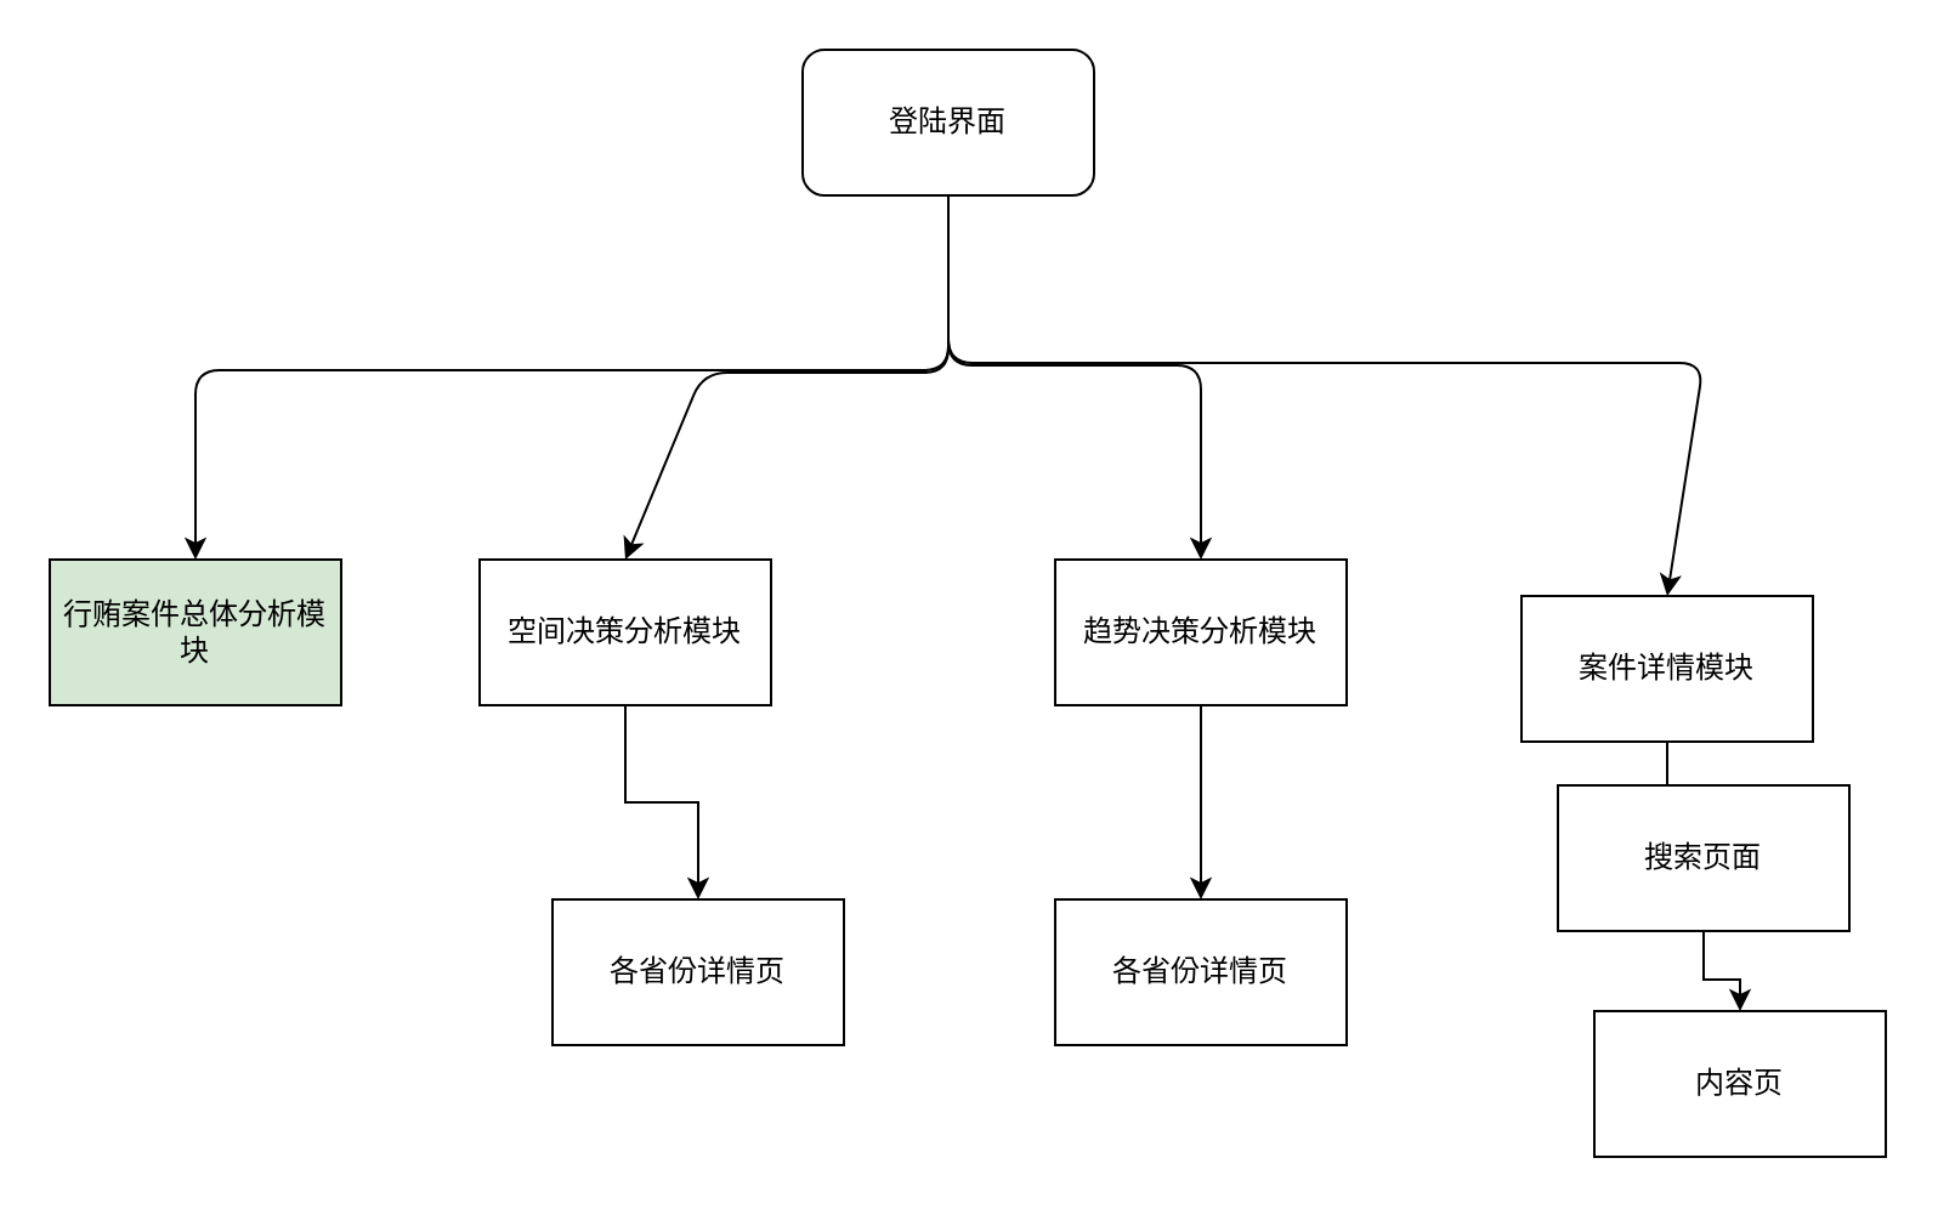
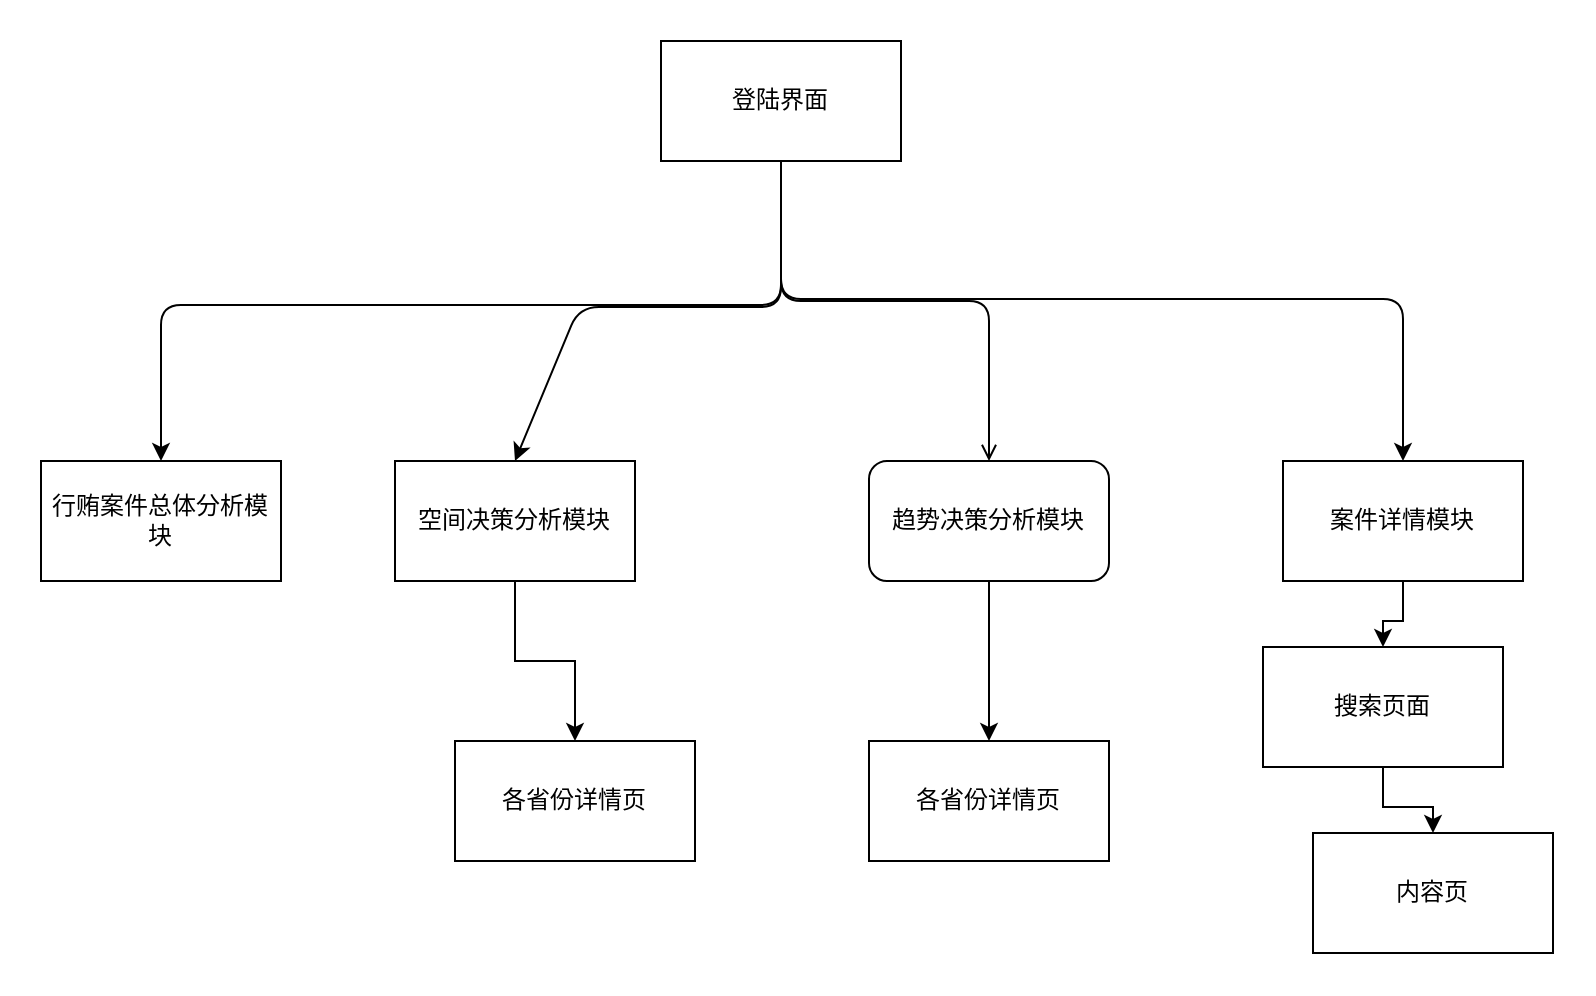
- <mxCell id="2" value="登陆界面" style="whiteSpace=wrap;html=1;rounded=1;" vertex="1" parent="1"><mxGeometry x="330" y="20" width="120" height="60" as="geometry" /></mxCell>
+ <mxCell id="2" value="登陆界面" style="rounded=0;whiteSpace=wrap;html=1;" vertex="1" parent="1"><mxGeometry x="330" y="20" width="120" height="60" as="geometry" /></mxCell>
- <mxCell id="15" value="" style="endArrow=classic;html=1;exitX=0.5;exitY=1;exitDx=0;exitDy=0;entryX=0.5;entryY=0;entryDx=0;entryDy=0;" edge="1" parent="1" source="2" target="8"><mxGeometry width="50" height="50" relative="1" as="geometry"><mxPoint x="20" y="361" as="sourcePoint" /><mxPoint x="70" y="311" as="targetPoint" /><Array as="points"><mxPoint x="390" y="150" /><mxPoint x="494" y="150" /></Array></mxGeometry></mxCell>
+ <mxCell id="15" value="" style="endArrow=open;html=1;exitX=0.5;exitY=1;exitDx=0;exitDy=0;entryX=0.5;entryY=0;entryDx=0;entryDy=0;" edge="1" parent="1" source="2" target="8"><mxGeometry width="50" height="50" relative="1" as="geometry"><mxPoint x="20" y="361" as="sourcePoint" /><mxPoint x="70" y="311" as="targetPoint" /><Array as="points"><mxPoint x="390" y="150" /><mxPoint x="494" y="150" /></Array></mxGeometry></mxCell>
- <mxCell id="3" value="&lt;span&gt;行贿案件总体分析模块&lt;/span&gt;" style="rounded=0;whiteSpace=wrap;html=1;fillColor=#d5e8d4;" vertex="1" parent="1"><mxGeometry x="20" y="230" width="120" height="60" as="geometry" /></mxCell>
+ <mxCell id="3" value="&lt;span&gt;行贿案件总体分析模块&lt;/span&gt;" style="rounded=0;whiteSpace=wrap;html=1;" vertex="1" parent="1"><mxGeometry x="20" y="230" width="120" height="60" as="geometry" /></mxCell>
- <mxCell id="8" value="&lt;span&gt;趋势决策分析模块&lt;/span&gt;" style="rounded=0;whiteSpace=wrap;html=1;" vertex="1" parent="1"><mxGeometry x="434" y="230" width="120" height="60" as="geometry" /></mxCell>
+ <mxCell id="8" value="&lt;span&gt;趋势决策分析模块&lt;/span&gt;" style="whiteSpace=wrap;html=1;rounded=1;" vertex="1" parent="1"><mxGeometry x="434" y="230" width="120" height="60" as="geometry" /></mxCell>
- <mxCell id="11" value="&lt;span&gt;案件详情模块&lt;/span&gt;" style="rounded=0;whiteSpace=wrap;html=1;" vertex="1" parent="1"><mxGeometry x="626" y="245" width="120" height="60" as="geometry" /></mxCell>
+ <mxCell id="11" value="&lt;span&gt;案件详情模块&lt;/span&gt;" style="rounded=0;whiteSpace=wrap;html=1;" vertex="1" parent="1"><mxGeometry x="641" y="230" width="120" height="60" as="geometry" /></mxCell>
- <mxCell id="13" value="&lt;span&gt;搜索页面&lt;/span&gt;" style="rounded=0;whiteSpace=wrap;html=1;" vertex="1" parent="1"><mxGeometry x="641" y="323" width="120" height="60" as="geometry" /></mxCell>
+ <mxCell id="13" value="&lt;span&gt;搜索页面&lt;/span&gt;" style="rounded=0;whiteSpace=wrap;html=1;" vertex="1" parent="1"><mxGeometry x="631" y="323" width="120" height="60" as="geometry" /></mxCell>
